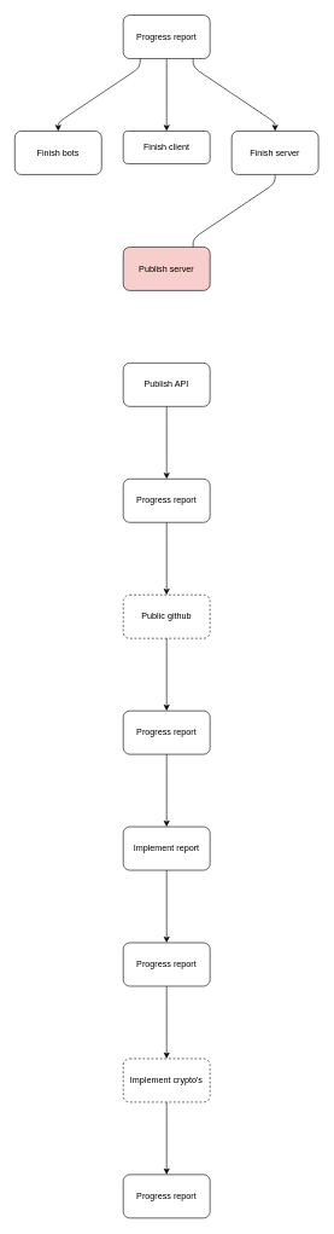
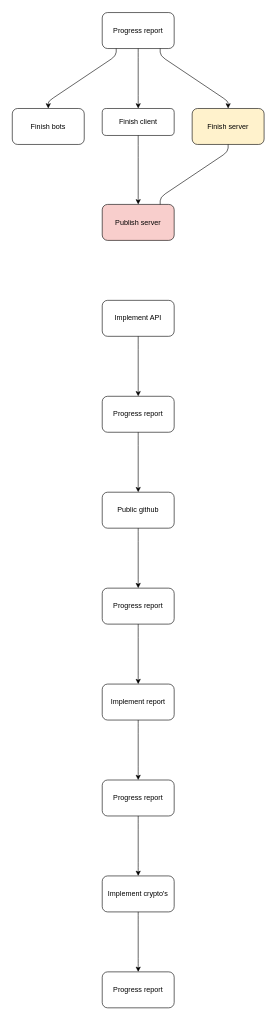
- <mxCell id="5" value="Finish server" style="rounded=1;whiteSpace=wrap;html=1;" vertex="1" parent="1"><mxGeometry x="320" y="180" width="120" height="60" as="geometry" /></mxCell>
+ <mxCell id="5" value="Finish server" style="rounded=1;whiteSpace=wrap;html=1;fillColor=#fff2cc;" vertex="1" parent="1"><mxGeometry x="320" y="180" width="120" height="60" as="geometry" /></mxCell>
+ <mxCell id="14" value="" style="endArrow=classic;html=1;noEdgeStyle=1;orthogonal=1;" edge="1" parent="1" source="3" target="6"><mxGeometry width="50" height="50" relative="1" as="geometry"><mxPoint x="420" y="540" as="sourcePoint" /><mxPoint x="470" y="490" as="targetPoint" /><Array as="points"><mxPoint x="230" y="252" /><mxPoint x="230" y="326" /></Array></mxGeometry></mxCell>
- <mxCell id="7" value="Publish API" style="rounded=1;whiteSpace=wrap;html=1;" vertex="1" parent="1"><mxGeometry x="170" y="500" width="120" height="60" as="geometry" /></mxCell>
+ <mxCell id="7" value="Implement API" style="rounded=1;whiteSpace=wrap;html=1;" vertex="1" parent="1"><mxGeometry x="170" y="500" width="120" height="60" as="geometry" /></mxCell>
- <mxCell id="8" value="Public github" style="rounded=1;whiteSpace=wrap;html=1;dashed=1;" vertex="1" parent="1"><mxGeometry x="170" y="820" width="120" height="60" as="geometry" /></mxCell>
+ <mxCell id="8" value="Public github" style="rounded=1;whiteSpace=wrap;html=1;" vertex="1" parent="1"><mxGeometry x="170" y="820" width="120" height="60" as="geometry" /></mxCell>
- <mxCell id="10" value="Implement crypto's" style="rounded=1;whiteSpace=wrap;html=1;dashed=1;" vertex="1" parent="1"><mxGeometry x="170" y="1460" width="120" height="60" as="geometry" /></mxCell>
+ <mxCell id="10" value="Implement crypto's" style="rounded=1;whiteSpace=wrap;html=1;" vertex="1" parent="1"><mxGeometry x="170" y="1460" width="120" height="60" as="geometry" /></mxCell>
